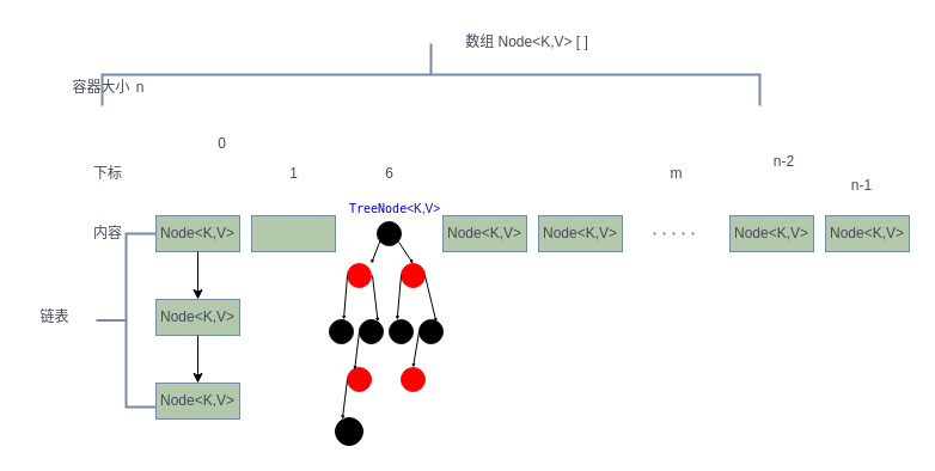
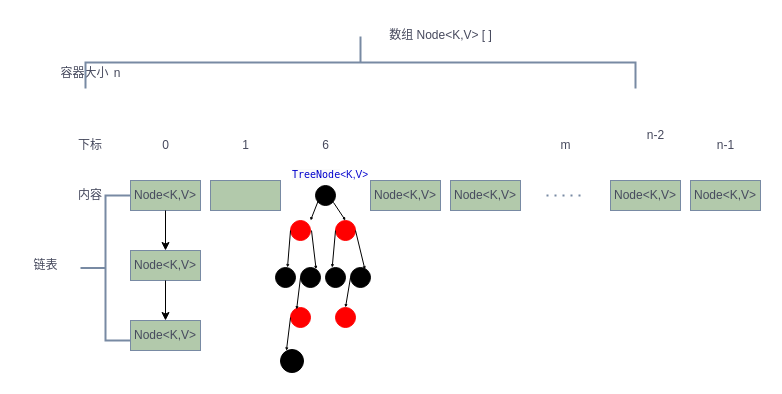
- <mxCell id="13" value="0" style="text;html=1;align=center;verticalAlign=middle;resizable=0;points=[];autosize=1;strokeColor=none;fillColor=none;labelBackgroundColor=none;fontColor=#46495D;" parent="1" vertex="1"><mxGeometry x="170" y="105" width="30" height="30" as="geometry" /></mxCell>
+ <mxCell id="13" value="0" style="text;html=1;align=center;verticalAlign=middle;resizable=0;points=[];autosize=1;strokeColor=none;fillColor=none;labelBackgroundColor=none;fontColor=#46495D;" parent="1" vertex="1"><mxGeometry x="150" y="130" width="30" height="30" as="geometry" /></mxCell>
- <mxCell id="18" value="n-1" style="text;html=1;align=center;verticalAlign=middle;resizable=0;points=[];autosize=1;strokeColor=none;fillColor=none;labelBackgroundColor=none;fontColor=#46495D;" parent="1" vertex="1"><mxGeometry x="700" y="140" width="40" height="30" as="geometry" /></mxCell>
+ <mxCell id="18" value="n-1" style="text;html=1;align=center;verticalAlign=middle;resizable=0;points=[];autosize=1;strokeColor=none;fillColor=none;labelBackgroundColor=none;fontColor=#46495D;" parent="1" vertex="1"><mxGeometry x="705" y="130" width="40" height="30" as="geometry" /></mxCell>
